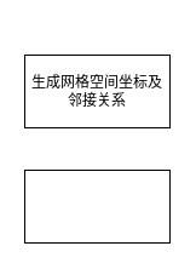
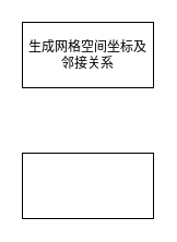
- <mxCell id="2" value="生成网格空间坐标及邻接关系" style="rounded=0;whiteSpace=wrap;html=1;" vertex="1" parent="1"><mxGeometry x="20" y="45" width="120" height="60" as="geometry" /></mxCell>
+ <mxCell id="2" value="生成网格空间坐标及邻接关系" style="rounded=0;whiteSpace=wrap;html=1;" vertex="1" parent="1"><mxGeometry x="20" y="20" width="120" height="60" as="geometry" /></mxCell>
